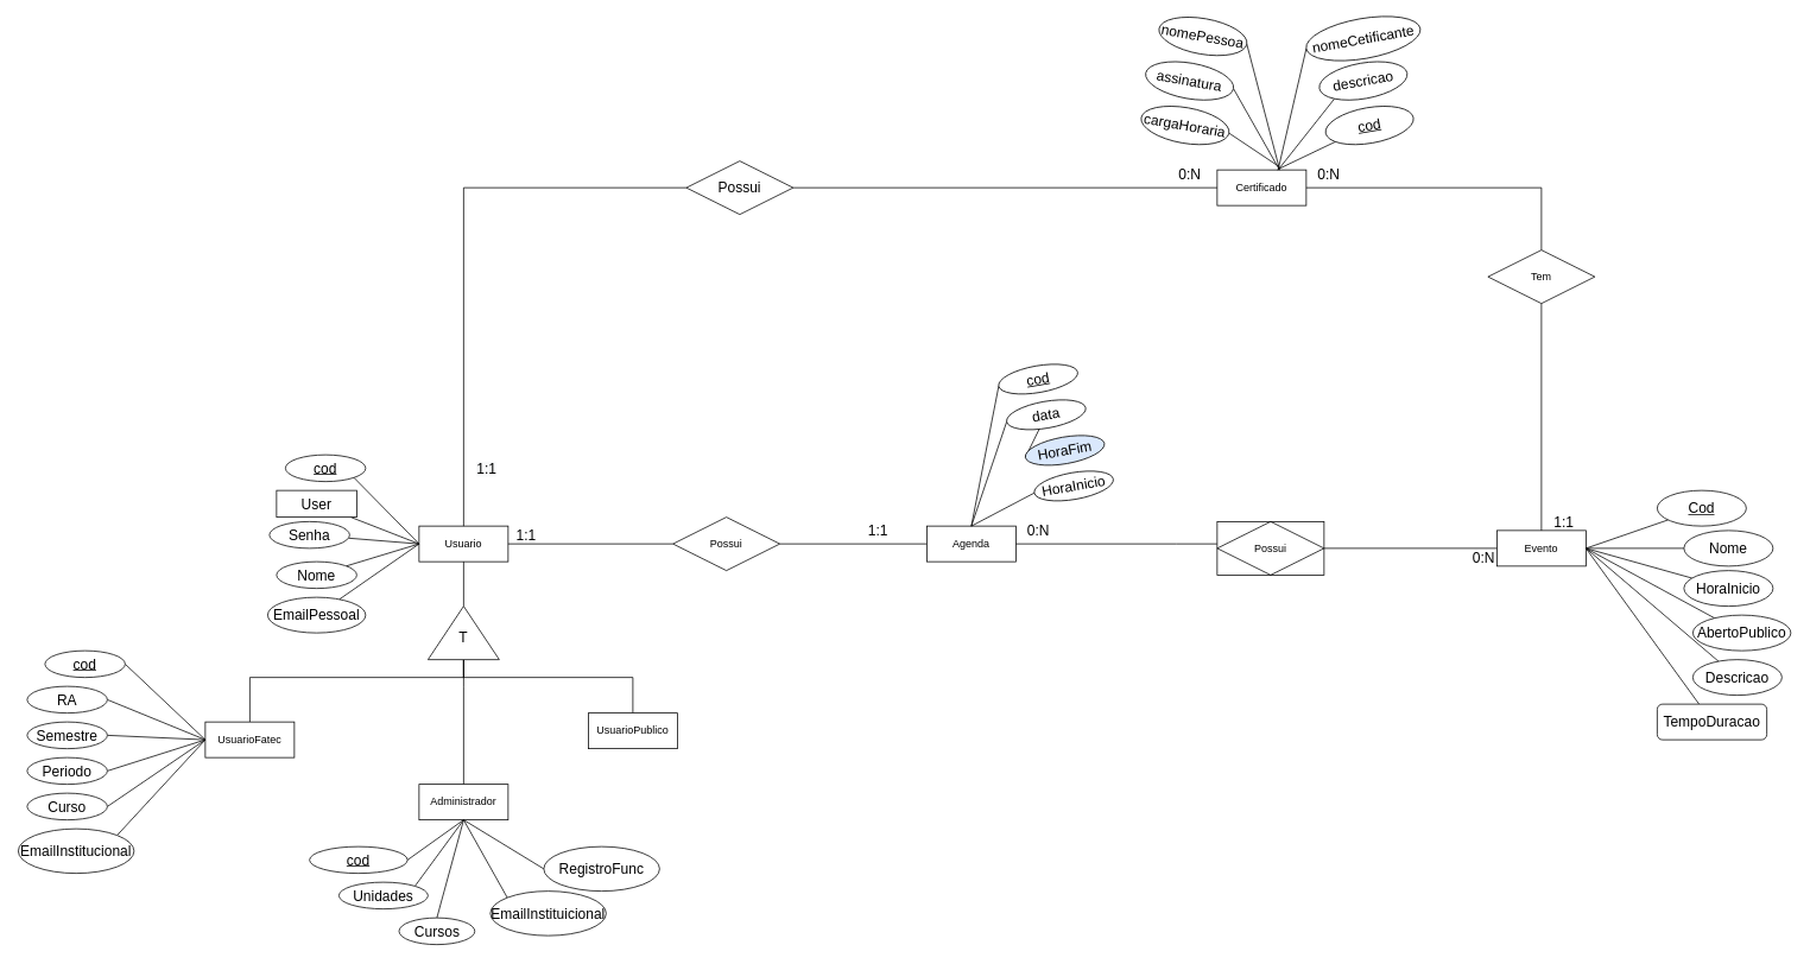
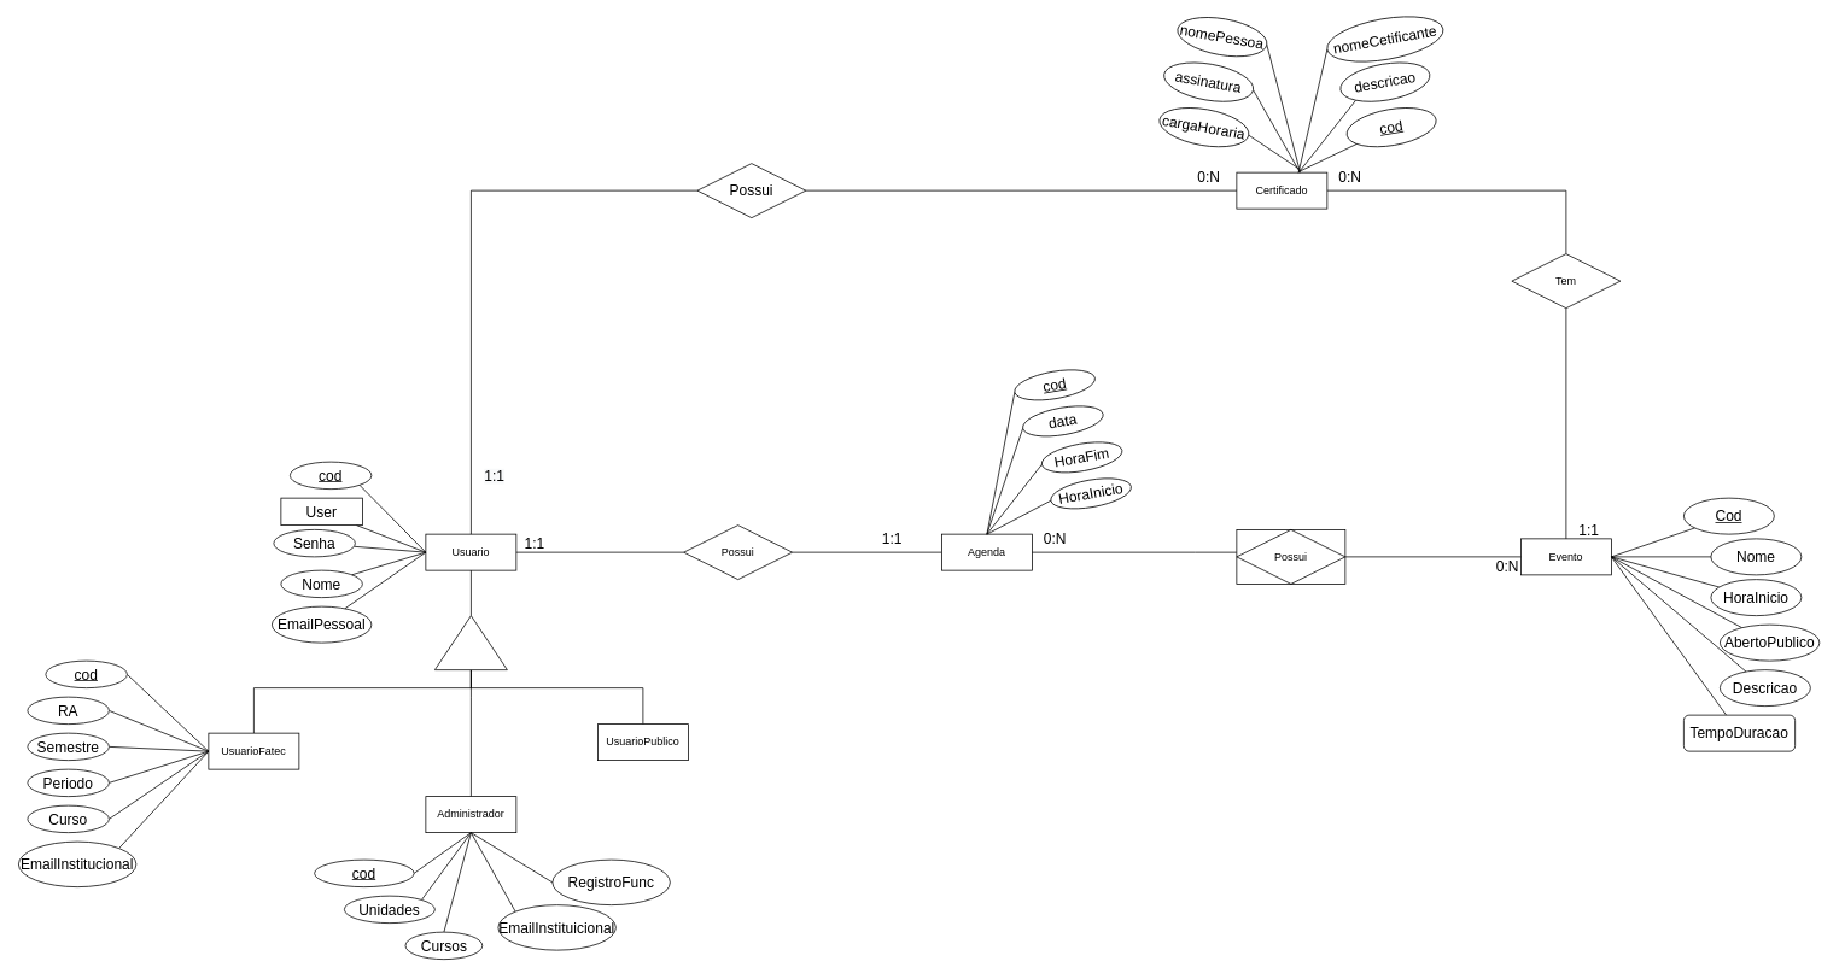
- <mxCell id="93" style="edgeStyle=none;rounded=0;orthogonalLoop=1;jettySize=auto;html=1;exitX=0;exitY=0.5;exitDx=0;exitDy=0;fontSize=16;endArrow=none;endFill=0;" parent="1" source="94" target="90" edge="1"><mxGeometry relative="1" as="geometry" /></mxCell>
+ <mxCell id="93" style="edgeStyle=none;rounded=0;orthogonalLoop=1;jettySize=auto;html=1;exitX=0;exitY=0.5;exitDx=0;exitDy=0;entryX=0.5;entryY=0;entryDx=0;entryDy=0;fontSize=16;endArrow=none;endFill=0;" parent="1" source="94" target="23" edge="1"><mxGeometry relative="1" as="geometry" /></mxCell>
- <mxCell id="94" value="HoraFim" style="ellipse;whiteSpace=wrap;html=1;align=center;fontSize=16;rotation=-10;fillColor=#dae8fc;" parent="1" vertex="1"><mxGeometry x="1150" y="490" width="90" height="30" as="geometry" /></mxCell>
+ <mxCell id="94" value="HoraFim" style="ellipse;whiteSpace=wrap;html=1;align=center;fontSize=16;rotation=-10;" parent="1" vertex="1"><mxGeometry x="1150" y="490" width="90" height="30" as="geometry" /></mxCell>
- <mxCell id="19" value="&lt;font style=&quot;font-size: 16px;&quot;&gt;T&lt;/font&gt;" style="text;html=1;strokeColor=none;fillColor=none;align=center;verticalAlign=middle;whiteSpace=wrap;rounded=0;" parent="1" vertex="1"><mxGeometry x="490" y="700" width="60" height="30" as="geometry" /></mxCell>
